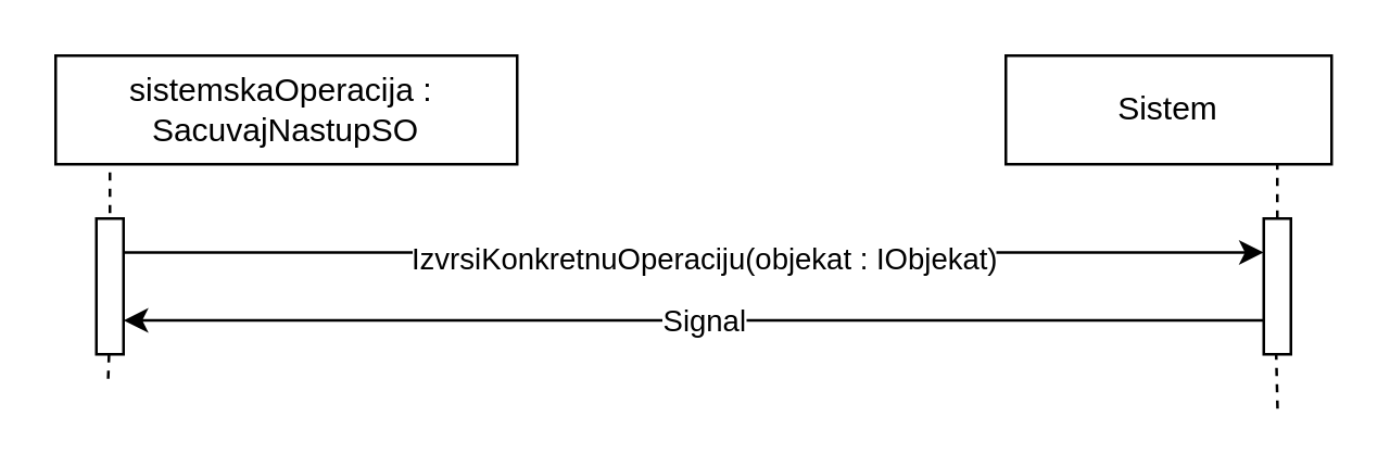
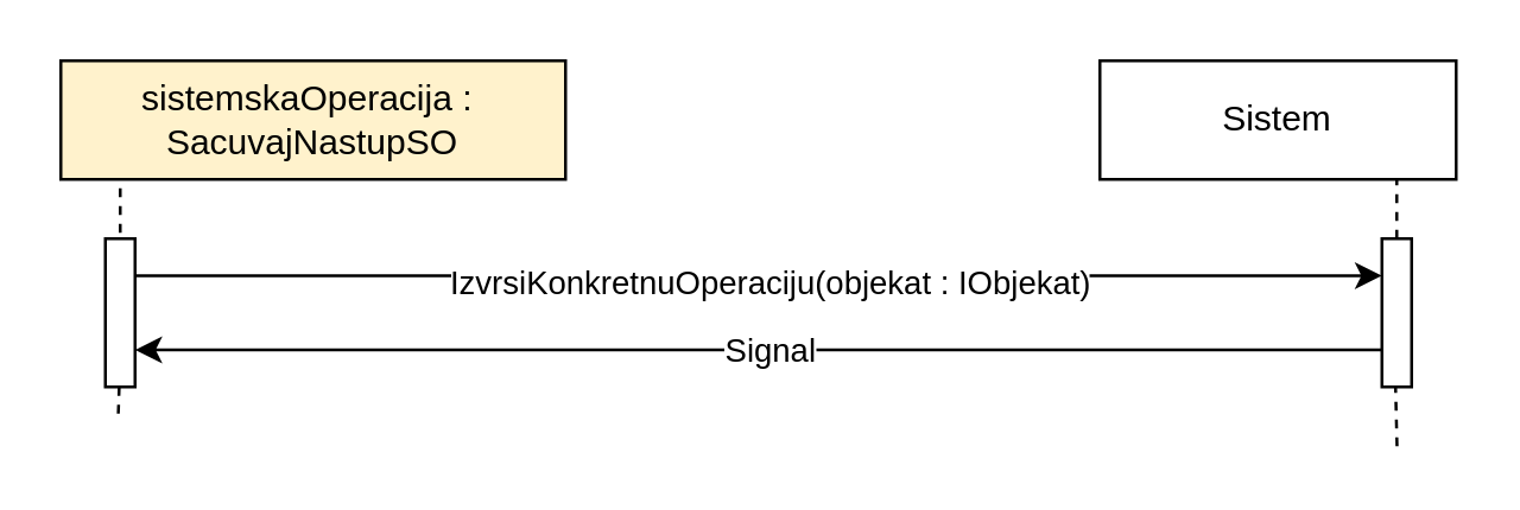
- <mxCell id="13" value="sistemskaOperacija :&amp;nbsp;&lt;br&gt;SacuvajNastupSO" style="rounded=0;whiteSpace=wrap;html=1;" vertex="1" parent="1"><mxGeometry x="20" y="20" width="170" height="40" as="geometry" /></mxCell>
+ <mxCell id="13" value="sistemskaOperacija :&amp;nbsp;&lt;br&gt;SacuvajNastupSO" style="rounded=0;whiteSpace=wrap;html=1;fillColor=#fff2cc;" vertex="1" parent="1"><mxGeometry x="20" y="20" width="170" height="40" as="geometry" /></mxCell>
